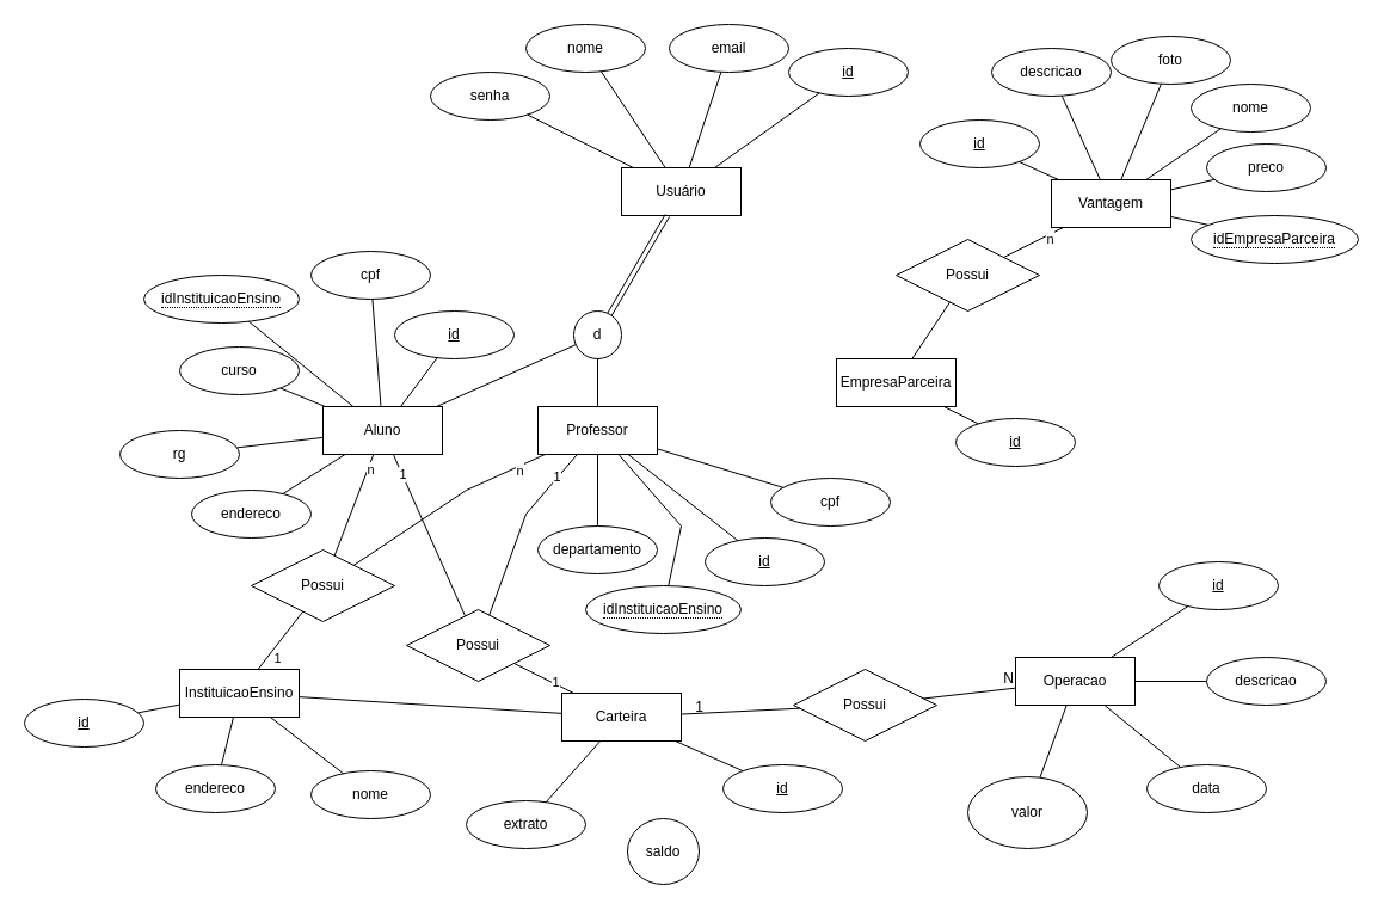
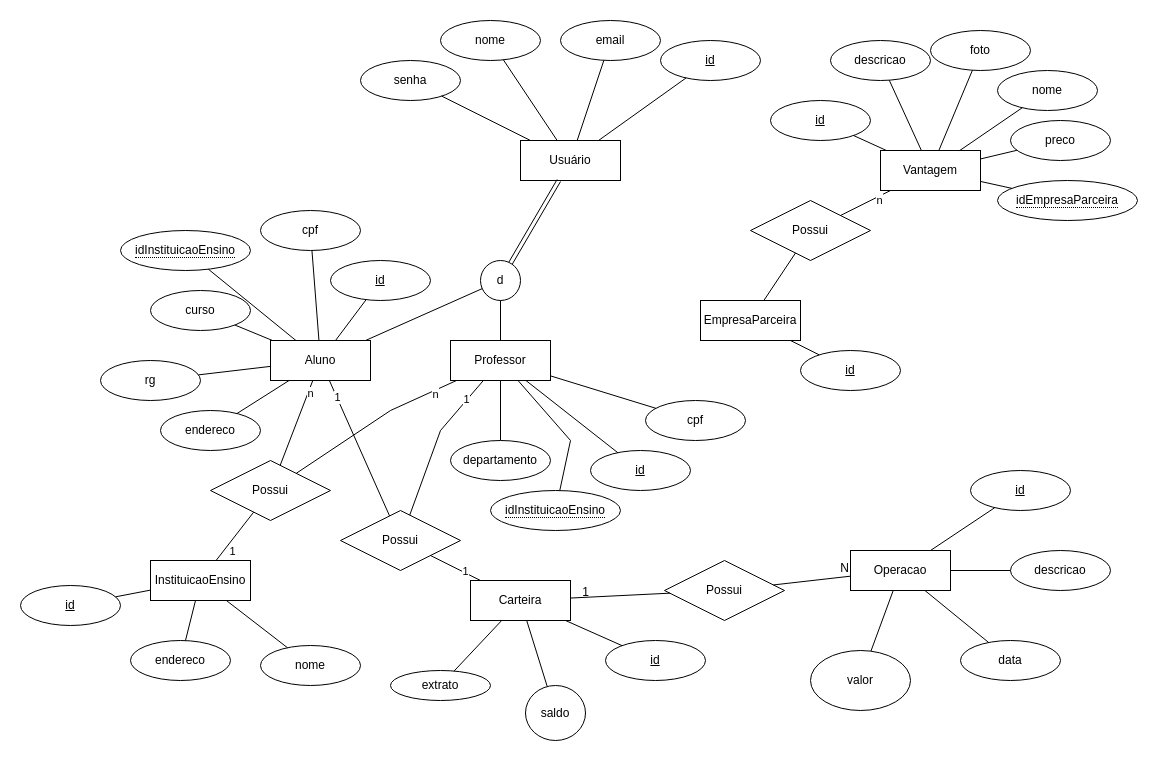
- <mxCell id="64" value="" style="endArrow=none;html=1;rounded=0;" parent="1" source="19" target="17" edge="1"><mxGeometry relative="1" as="geometry"><mxPoint x="540" y="440" as="sourcePoint" /><mxPoint x="700" y="440" as="targetPoint" /></mxGeometry></mxCell>
+ <mxCell id="64" value="" style="endArrow=none;html=1;rounded=0;" parent="1" source="19" target="32" edge="1"><mxGeometry relative="1" as="geometry"><mxPoint x="540" y="440" as="sourcePoint" /><mxPoint x="700" y="440" as="targetPoint" /></mxGeometry></mxCell>
- <mxCell id="58" value="extrato" style="ellipse;whiteSpace=wrap;html=1;align=center;" parent="1" vertex="1"><mxGeometry x="390" y="670" width="100" height="40" as="geometry" /></mxCell>
+ <mxCell id="58" value="extrato" style="ellipse;whiteSpace=wrap;html=1;align=center;" parent="1" vertex="1"><mxGeometry x="390" y="670" width="100" height="30" as="geometry" /></mxCell>
